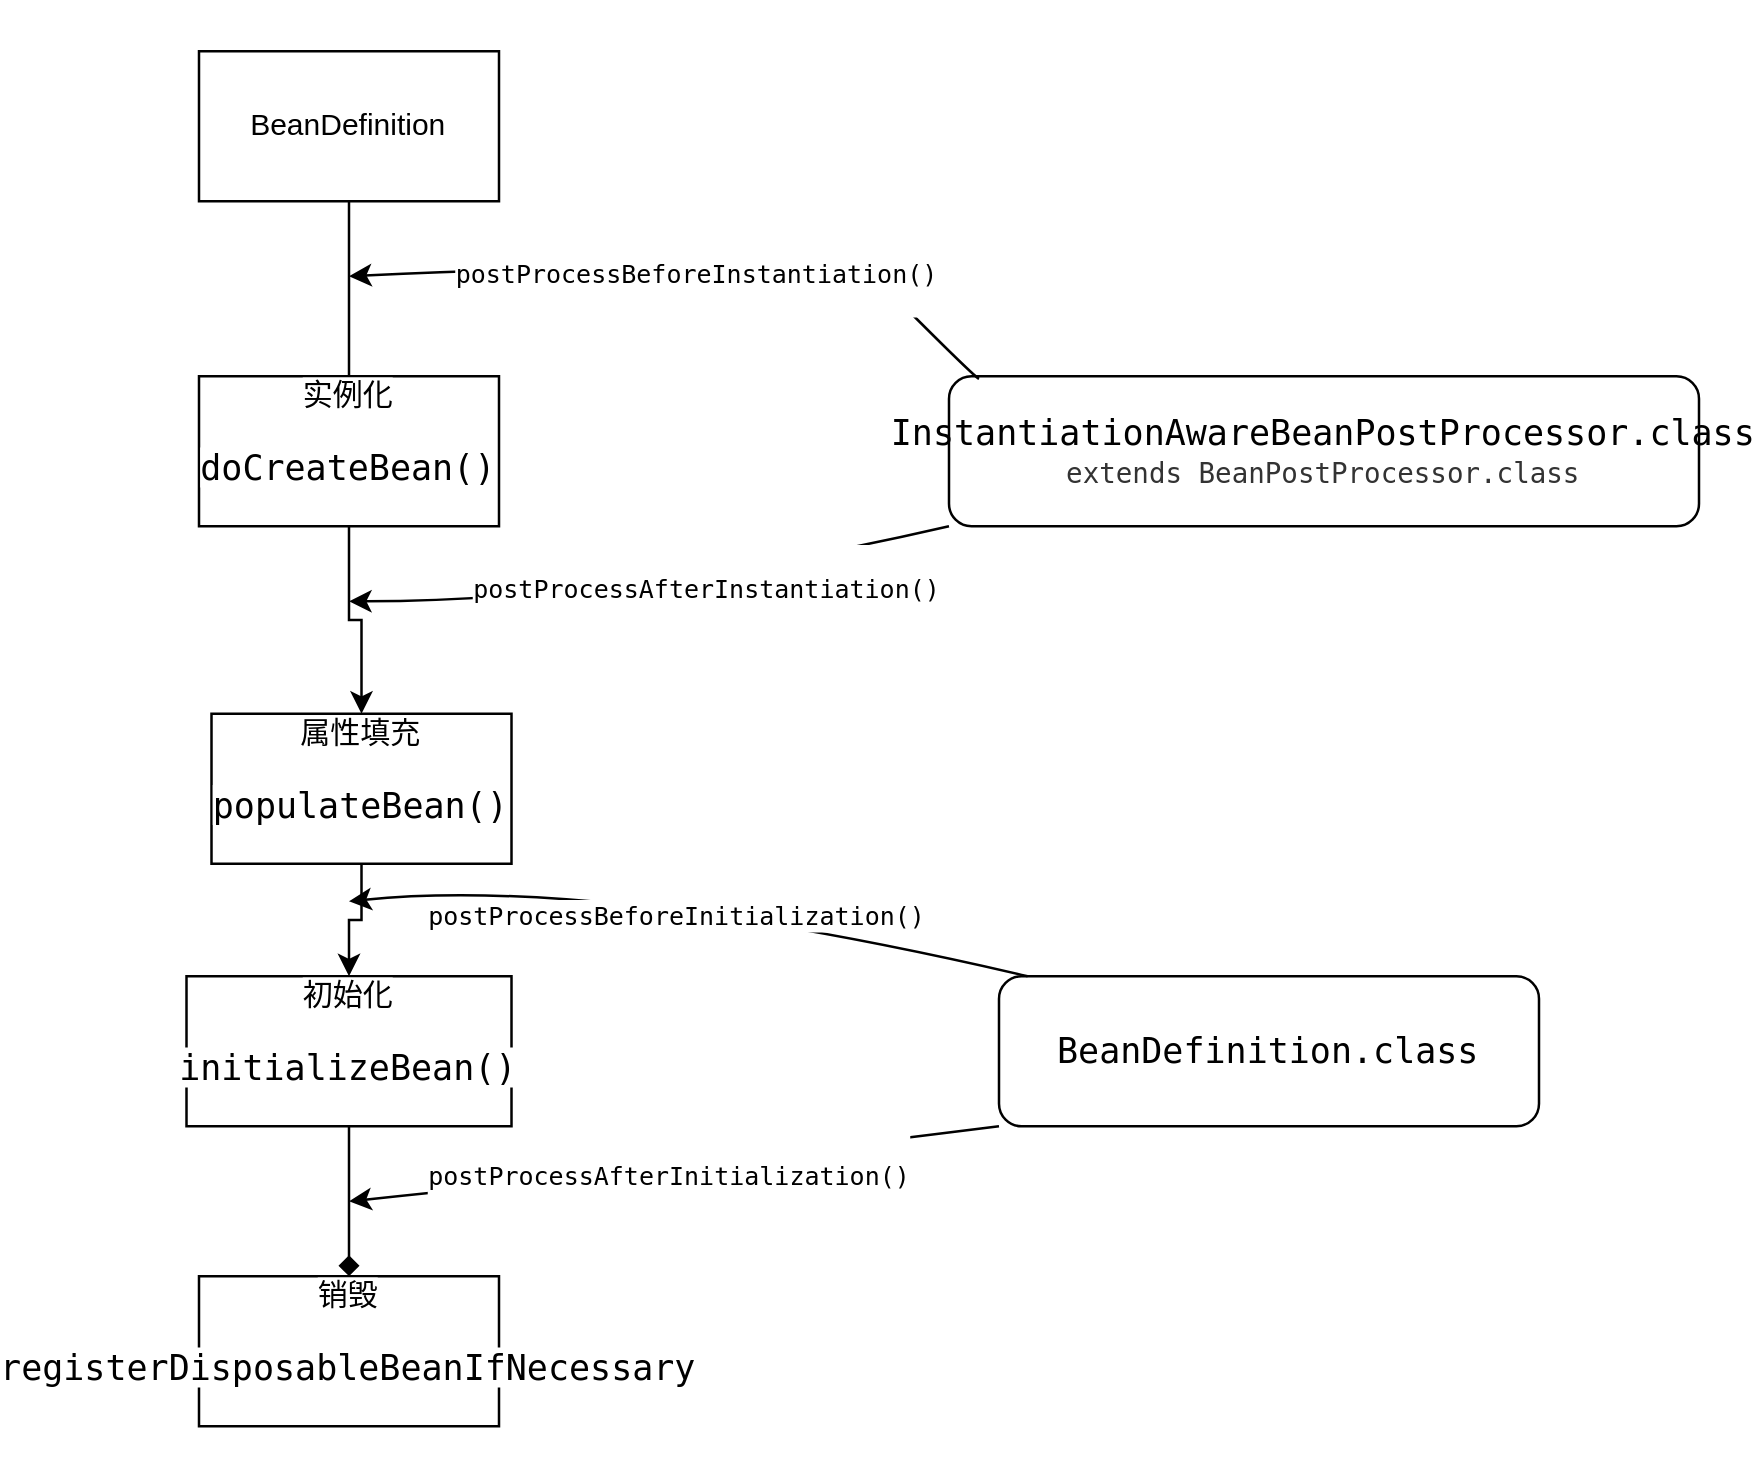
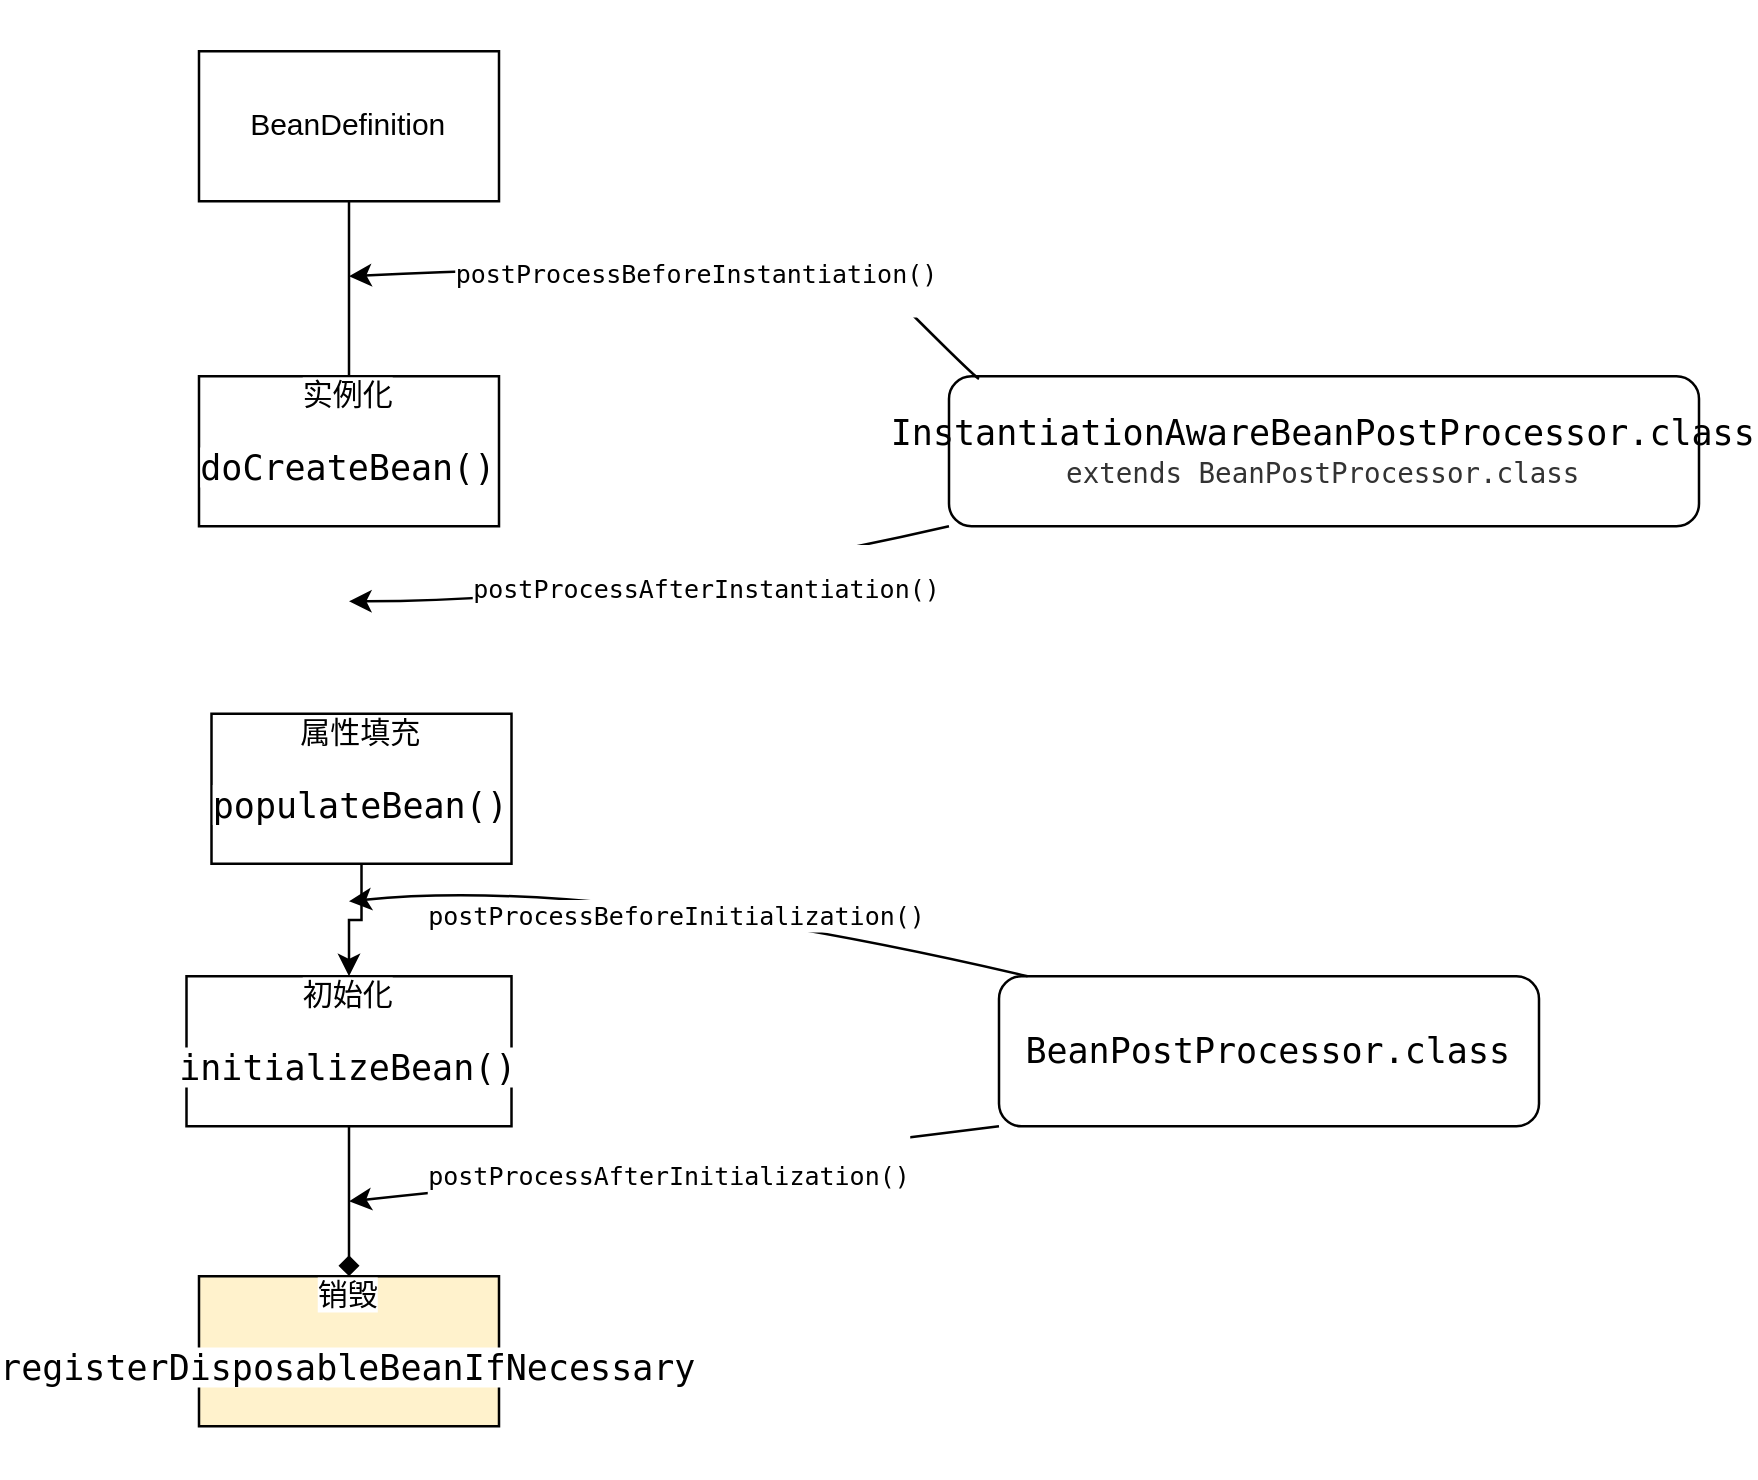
- <mxCell id="4" style="edgeStyle=orthogonalEdgeStyle;rounded=0;orthogonalLoop=1;jettySize=auto;html=1;" edge="1" parent="1" source="5" target="7"><mxGeometry relative="1" as="geometry" /></mxCell>
- <mxCell id="16" value="&lt;pre style=&quot;font-family: &amp;#34;consolas&amp;#34; , monospace ; font-size: 10.5pt&quot;&gt;&lt;pre style=&quot;font-family: &amp;#34;consolas&amp;#34; , monospace ; font-size: 10.5pt&quot;&gt;BeanDefinition.class&lt;/pre&gt;&lt;/pre&gt;" style="rounded=1;whiteSpace=wrap;html=1;" vertex="1" parent="1"><mxGeometry x="345" y="390" width="216" height="60" as="geometry" /></mxCell>
+ <mxCell id="16" value="&lt;pre style=&quot;font-family: &amp;#34;consolas&amp;#34; , monospace ; font-size: 10.5pt&quot;&gt;&lt;pre style=&quot;font-family: &amp;#34;consolas&amp;#34; , monospace ; font-size: 10.5pt&quot;&gt;BeanPostProcessor.class&lt;/pre&gt;&lt;/pre&gt;" style="rounded=1;whiteSpace=wrap;html=1;" vertex="1" parent="1"><mxGeometry x="345" y="390" width="216" height="60" as="geometry" /></mxCell>
- <mxCell id="10" value="&lt;span style=&quot;background-color: rgb(255 , 255 , 255)&quot;&gt;销毁&lt;br&gt;&lt;/span&gt;&lt;pre style=&quot;font-family: &amp;#34;consolas&amp;#34; , monospace ; font-size: 10.5pt&quot;&gt;&lt;span style=&quot;background-color: rgb(255 , 255 , 255)&quot;&gt;registerDisposableBeanIfNecessary&lt;/span&gt;&lt;/pre&gt;" style="rounded=0;whiteSpace=wrap;html=1;" vertex="1" parent="1"><mxGeometry x="25" y="510" width="120" height="60" as="geometry" /></mxCell>
+ <mxCell id="10" value="&lt;span style=&quot;background-color: rgb(255 , 255 , 255)&quot;&gt;销毁&lt;br&gt;&lt;/span&gt;&lt;pre style=&quot;font-family: &amp;#34;consolas&amp;#34; , monospace ; font-size: 10.5pt&quot;&gt;&lt;span style=&quot;background-color: rgb(255 , 255 , 255)&quot;&gt;registerDisposableBeanIfNecessary&lt;/span&gt;&lt;/pre&gt;" style="rounded=0;whiteSpace=wrap;html=1;fillColor=#fff2cc;" vertex="1" parent="1"><mxGeometry x="25" y="510" width="120" height="60" as="geometry" /></mxCell>
